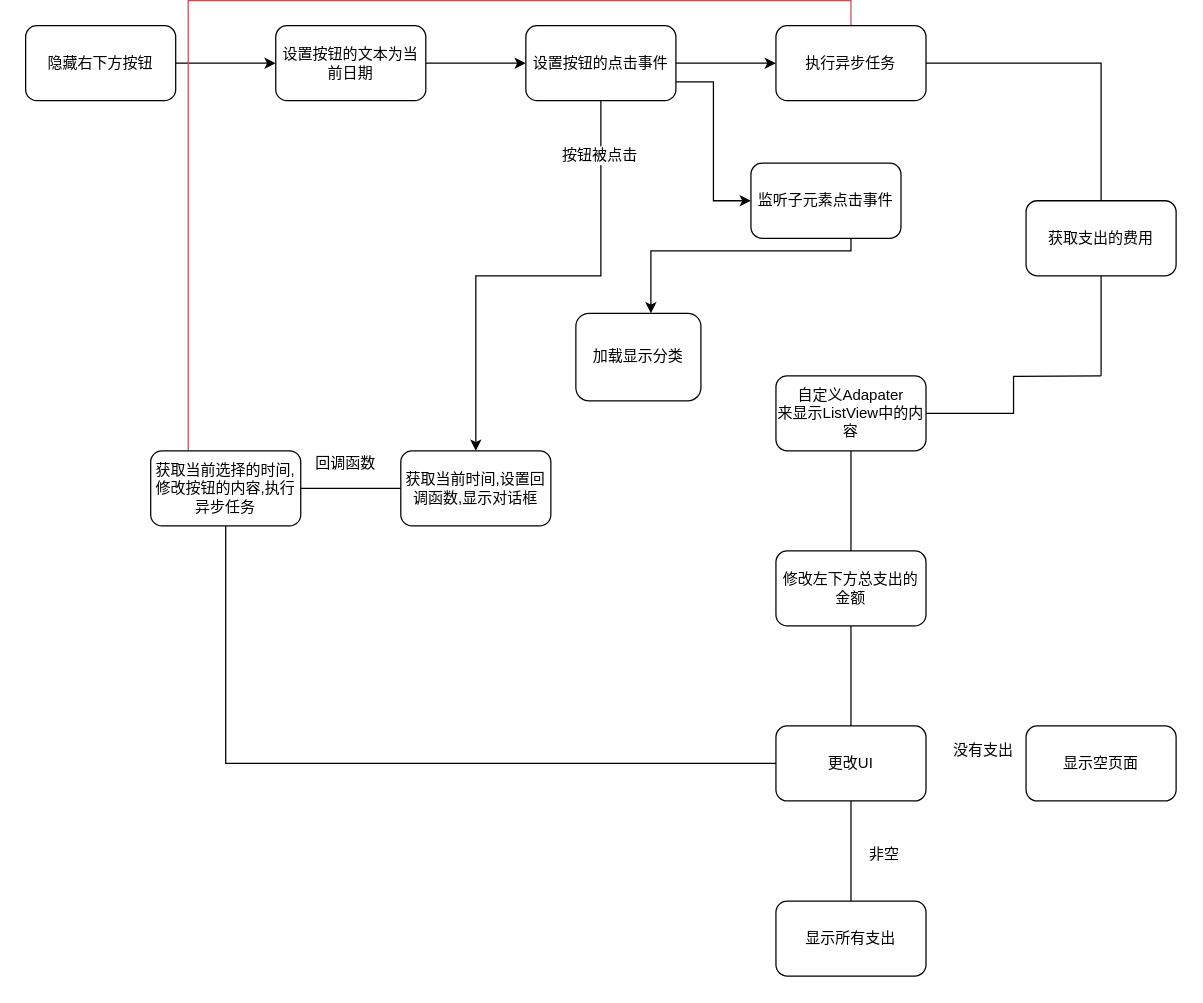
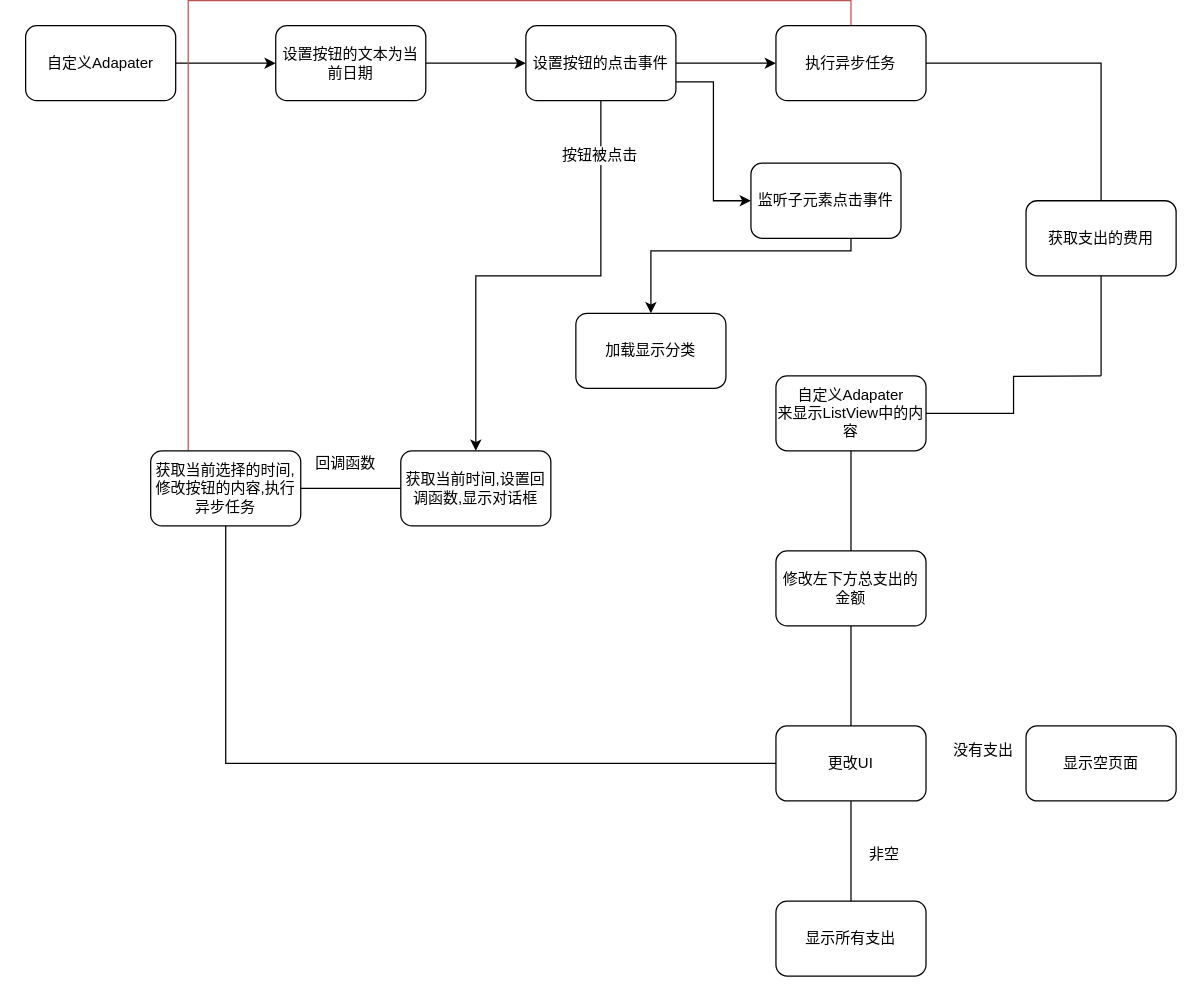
- <mxCell id="3" value="隐藏右下方按钮" style="rounded=1;whiteSpace=wrap;html=1;" vertex="1" parent="1"><mxGeometry x="20" y="20" width="120" height="60" as="geometry" /></mxCell>
+ <mxCell id="3" value="自定义Adapater" style="rounded=1;whiteSpace=wrap;html=1;" vertex="1" parent="1"><mxGeometry x="20" y="20" width="120" height="60" as="geometry" /></mxCell>
- <mxCell id="31" value="加载显示分类" style="rounded=1;whiteSpace=wrap;html=1;" vertex="1" parent="1"><mxGeometry x="460" y="250" width="100" height="70" as="geometry" /></mxCell>
+ <mxCell id="31" value="加载显示分类" style="rounded=1;whiteSpace=wrap;html=1;" vertex="1" parent="1"><mxGeometry x="460" y="250" width="120" height="60" as="geometry" /></mxCell>
